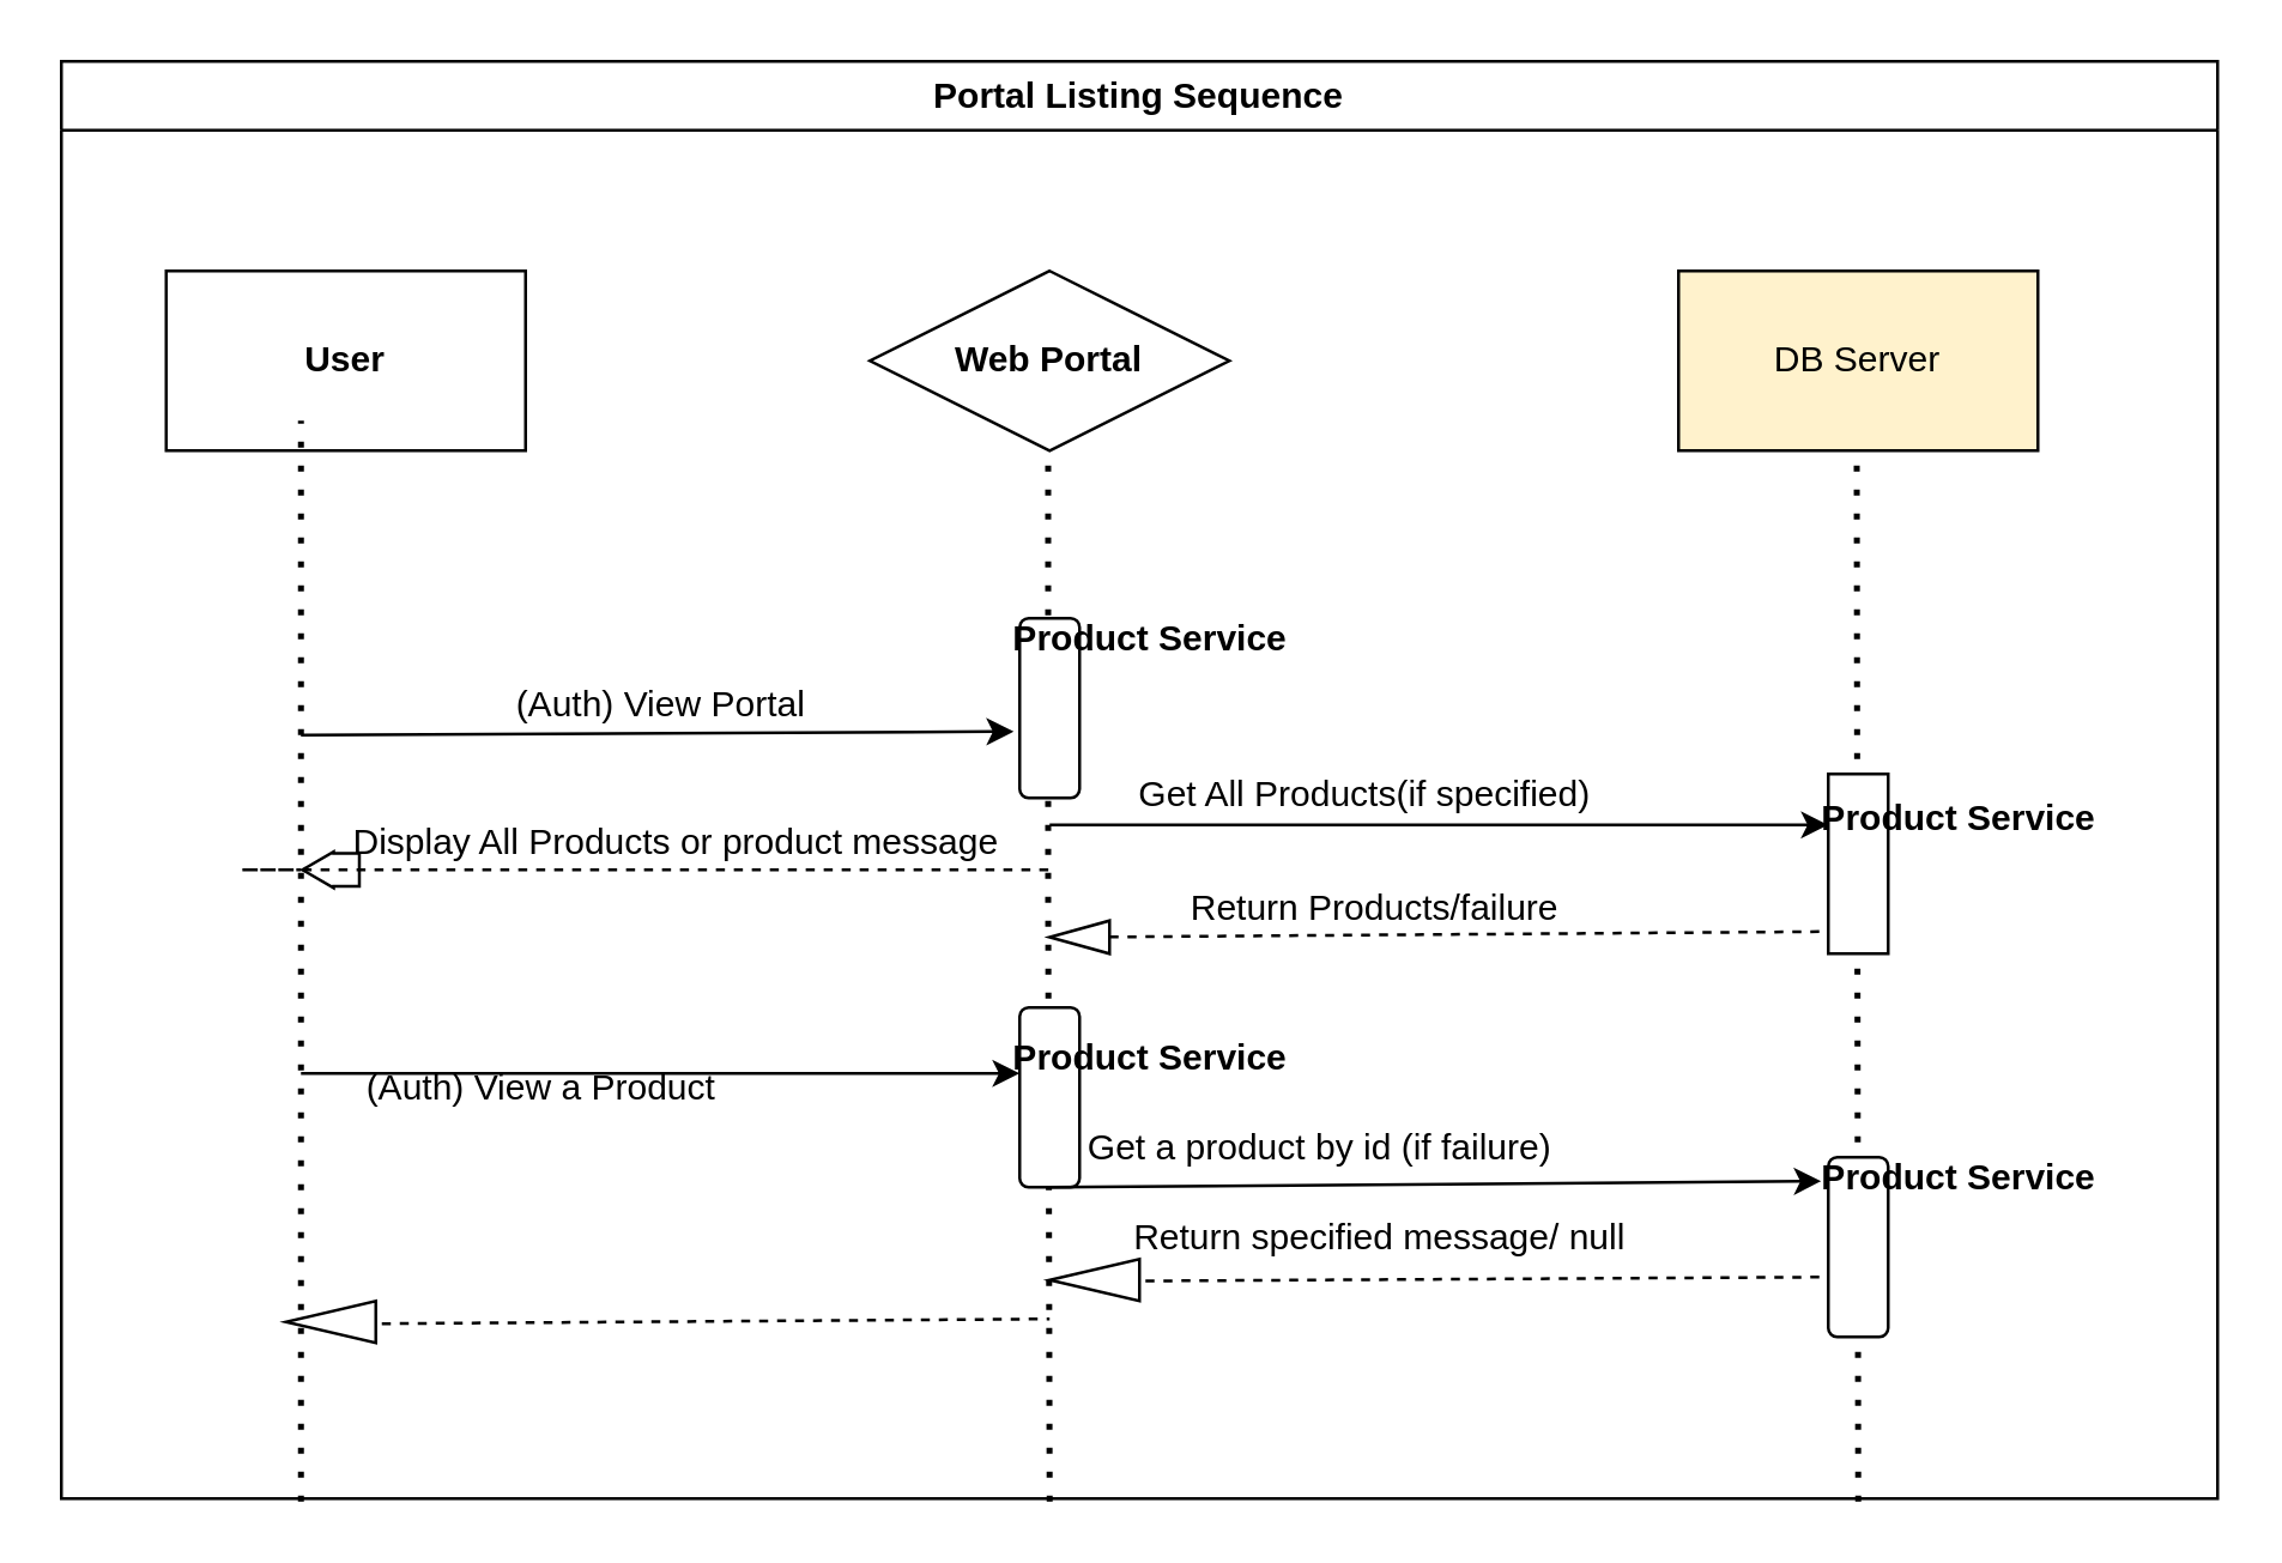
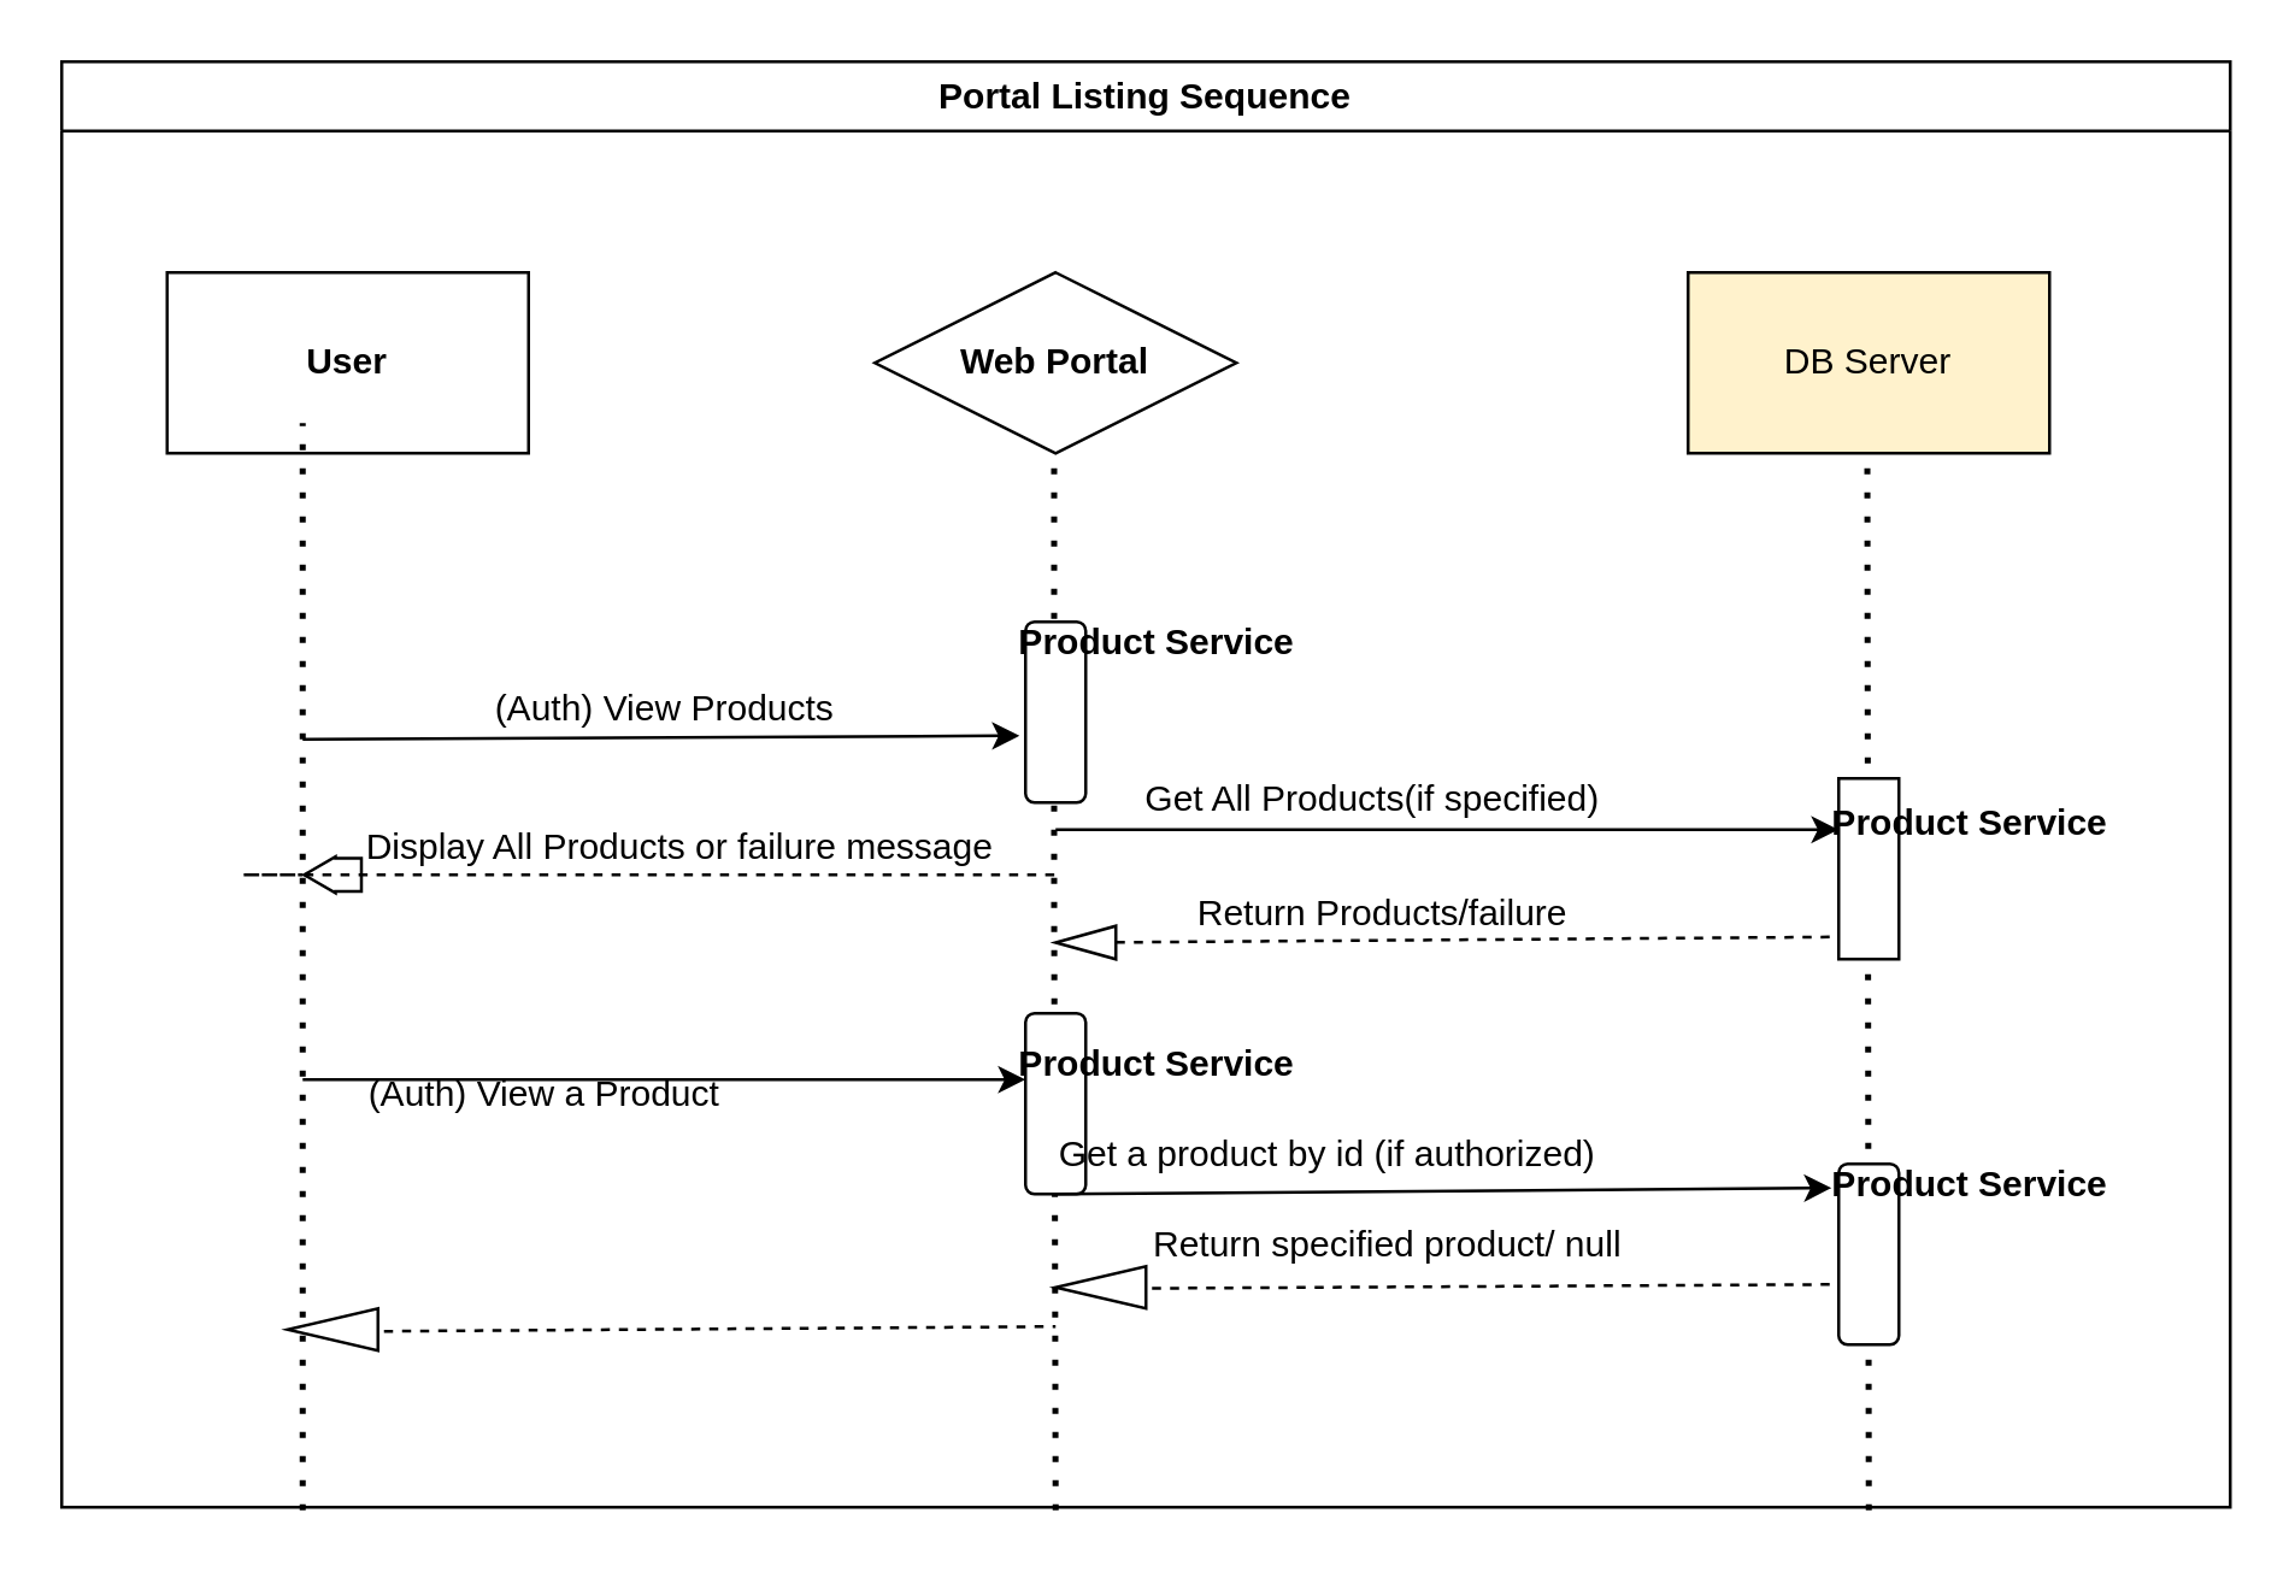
- <mxCell id="27" value="(Auth) View Portal" style="text;html=1;align=center;verticalAlign=middle;resizable=0;points=[];autosize=1;strokeColor=none;fillColor=none;" vertex="1" parent="2"><mxGeometry x="130" y="200" width="140" height="30" as="geometry" /></mxCell>
+ <mxCell id="27" value="(Auth) View Products" style="text;html=1;align=center;verticalAlign=middle;resizable=0;points=[];autosize=1;strokeColor=none;fillColor=none;" vertex="1" parent="2"><mxGeometry x="130" y="200" width="140" height="30" as="geometry" /></mxCell>
- <mxCell id="26" value="&lt;font style=&quot;font-size: 12px;&quot;&gt;&amp;nbsp; &amp;nbsp; &amp;nbsp; &amp;nbsp; &amp;nbsp; &amp;nbsp; &amp;nbsp; &amp;nbsp; &amp;nbsp; &amp;nbsp; &amp;nbsp;Display All Products or product message&lt;/font&gt;" style="text;html=1;align=center;verticalAlign=middle;resizable=0;points=[];autosize=1;strokeColor=none;fillColor=none;" vertex="1" parent="2"><mxGeometry x="20" y="246" width="300" height="30" as="geometry" /></mxCell>
+ <mxCell id="26" value="&lt;font style=&quot;font-size: 12px;&quot;&gt;&amp;nbsp; &amp;nbsp; &amp;nbsp; &amp;nbsp; &amp;nbsp; &amp;nbsp; &amp;nbsp; &amp;nbsp; &amp;nbsp; &amp;nbsp; &amp;nbsp;Display All Products or failure message&lt;/font&gt;" style="text;html=1;align=center;verticalAlign=middle;resizable=0;points=[];autosize=1;strokeColor=none;fillColor=none;" vertex="1" parent="2"><mxGeometry x="20" y="246" width="300" height="30" as="geometry" /></mxCell>
- <mxCell id="28" value="Get a product by id (if failure)" style="text;html=1;align=center;verticalAlign=middle;resizable=0;points=[];autosize=1;strokeColor=none;fillColor=none;" vertex="1" parent="1"><mxGeometry x="340" y="368" width="200" height="30" as="geometry" /></mxCell>
+ <mxCell id="28" value="Get a product by id (if authorized)" style="text;html=1;align=center;verticalAlign=middle;resizable=0;points=[];autosize=1;strokeColor=none;fillColor=none;" vertex="1" parent="1"><mxGeometry x="340" y="368" width="200" height="30" as="geometry" /></mxCell>
- <mxCell id="29" value="Return specified message/ null" style="text;html=1;align=center;verticalAlign=middle;resizable=0;points=[];autosize=1;strokeColor=none;fillColor=none;" vertex="1" parent="1"><mxGeometry x="370" y="398" width="180" height="30" as="geometry" /></mxCell>
+ <mxCell id="29" value="Return specified product/ null" style="text;html=1;align=center;verticalAlign=middle;resizable=0;points=[];autosize=1;strokeColor=none;fillColor=none;" vertex="1" parent="1"><mxGeometry x="370" y="398" width="180" height="30" as="geometry" /></mxCell>
